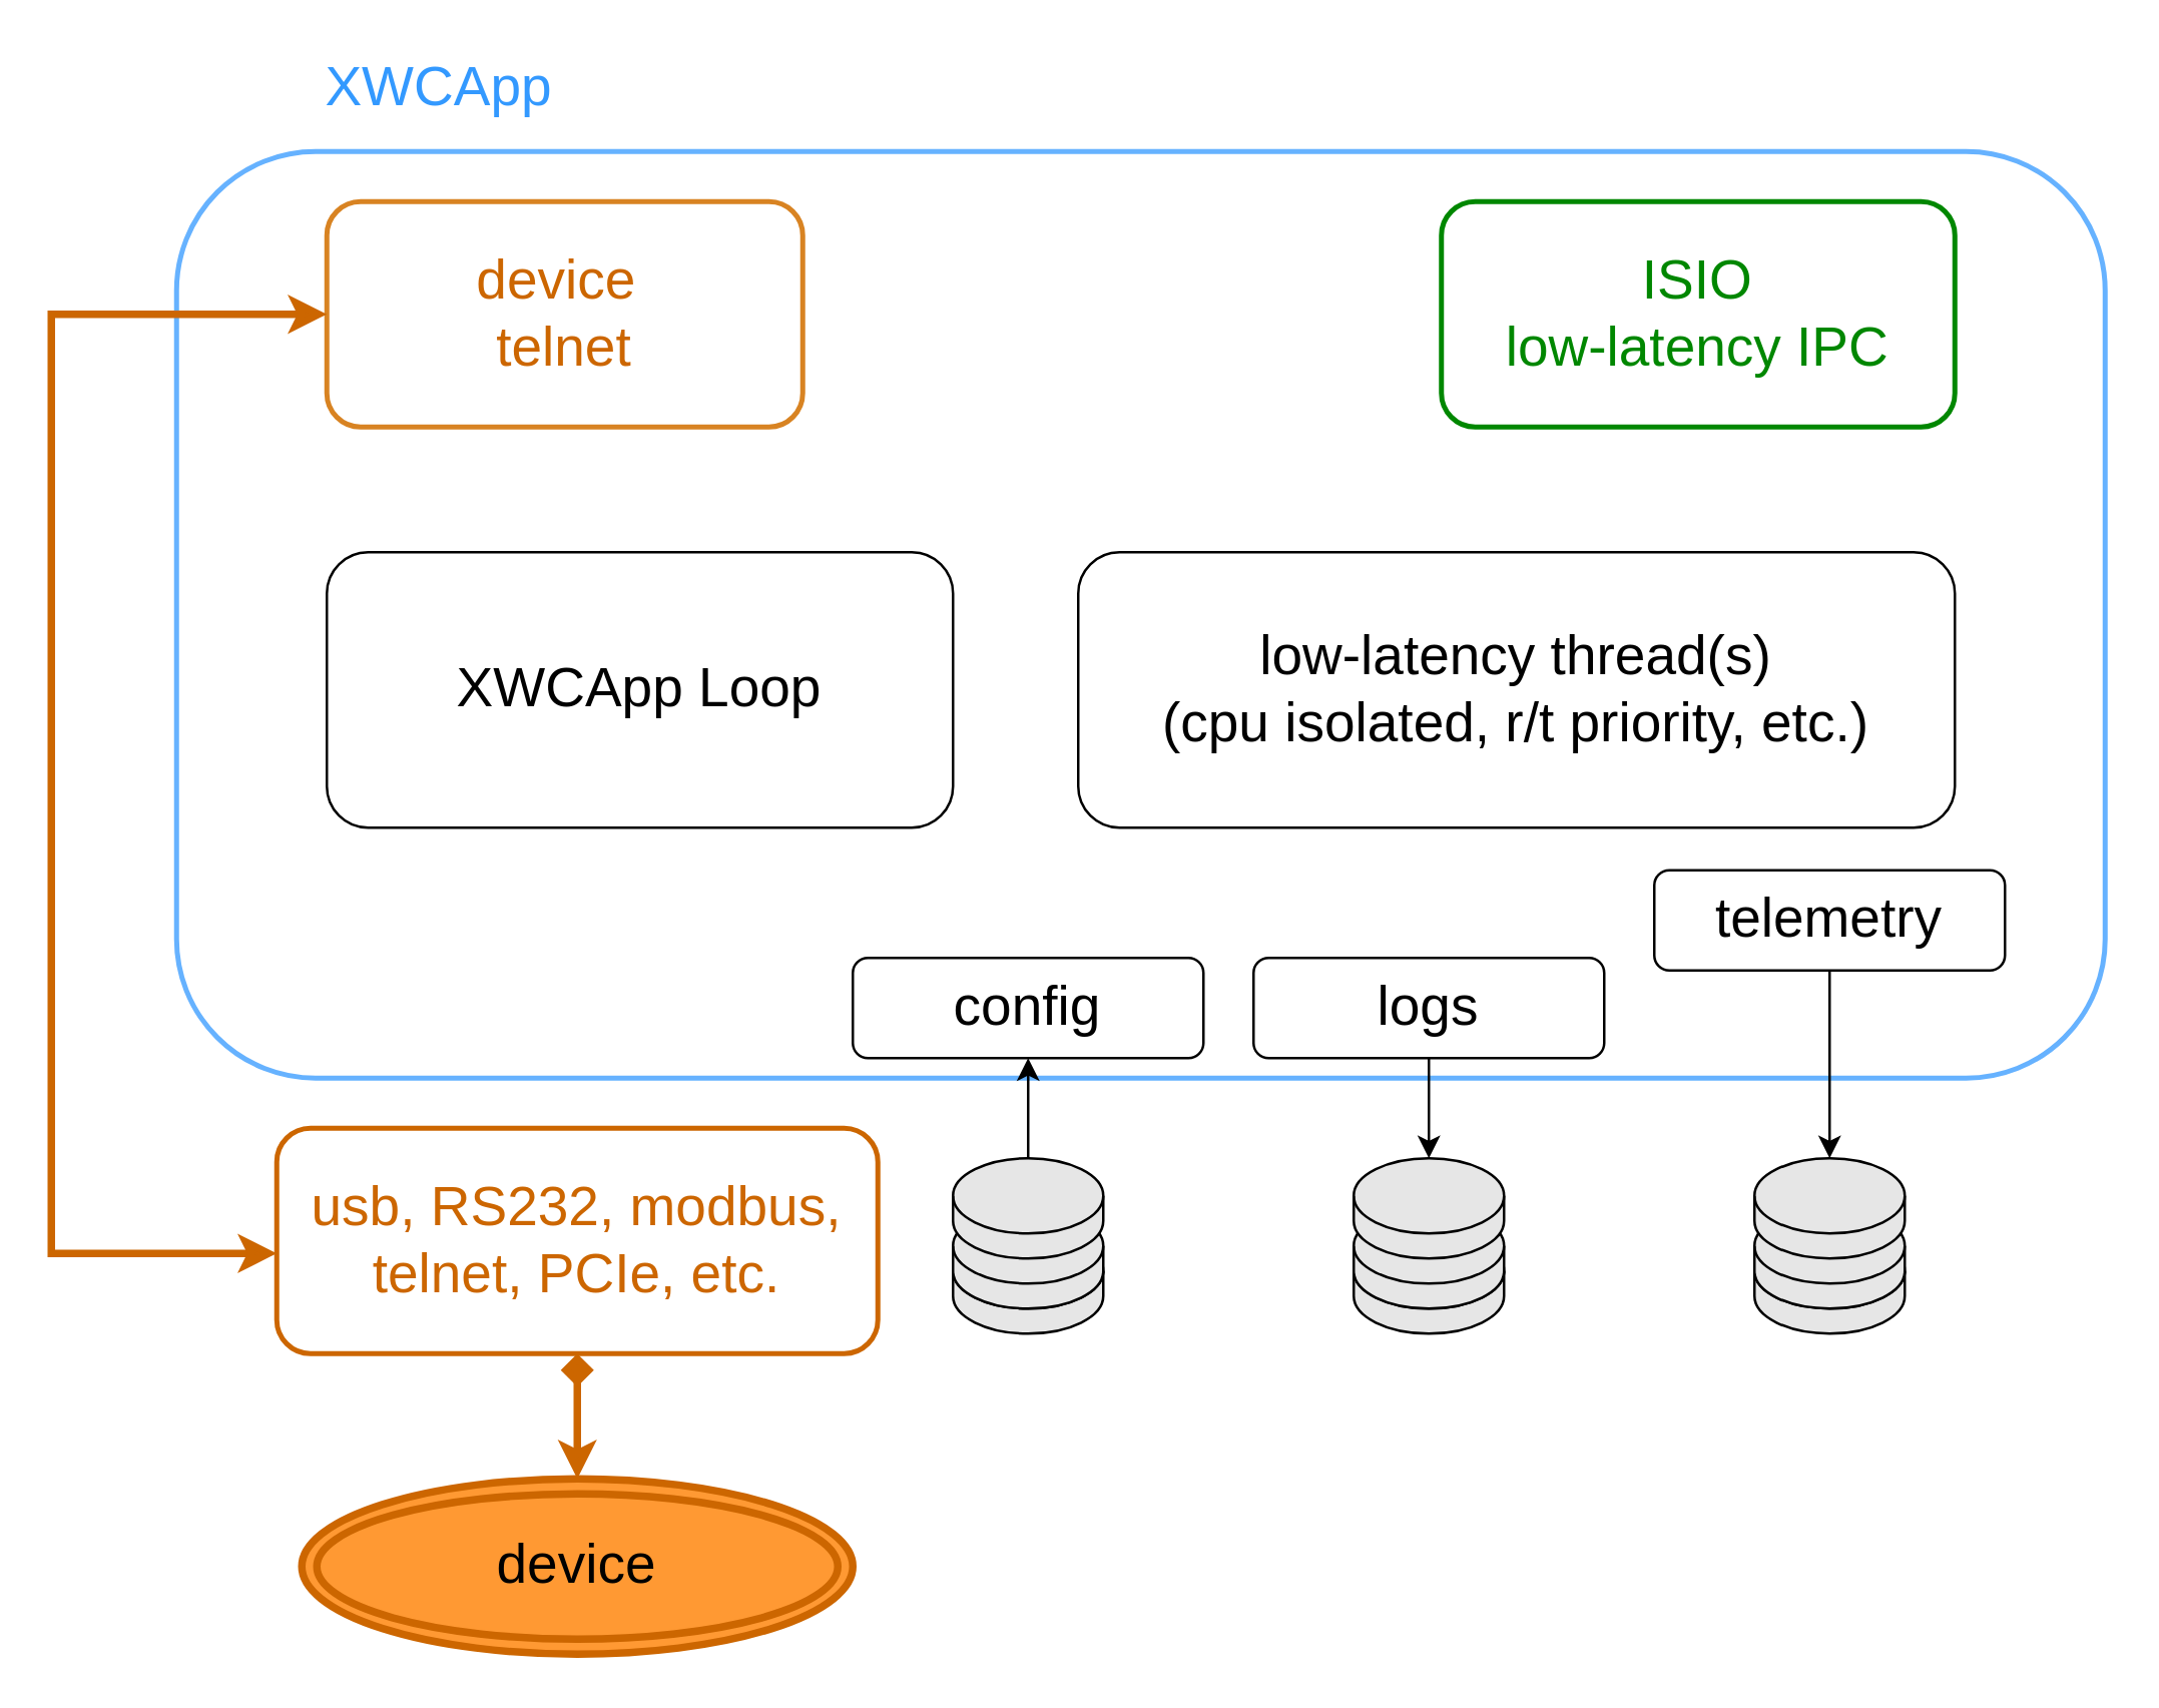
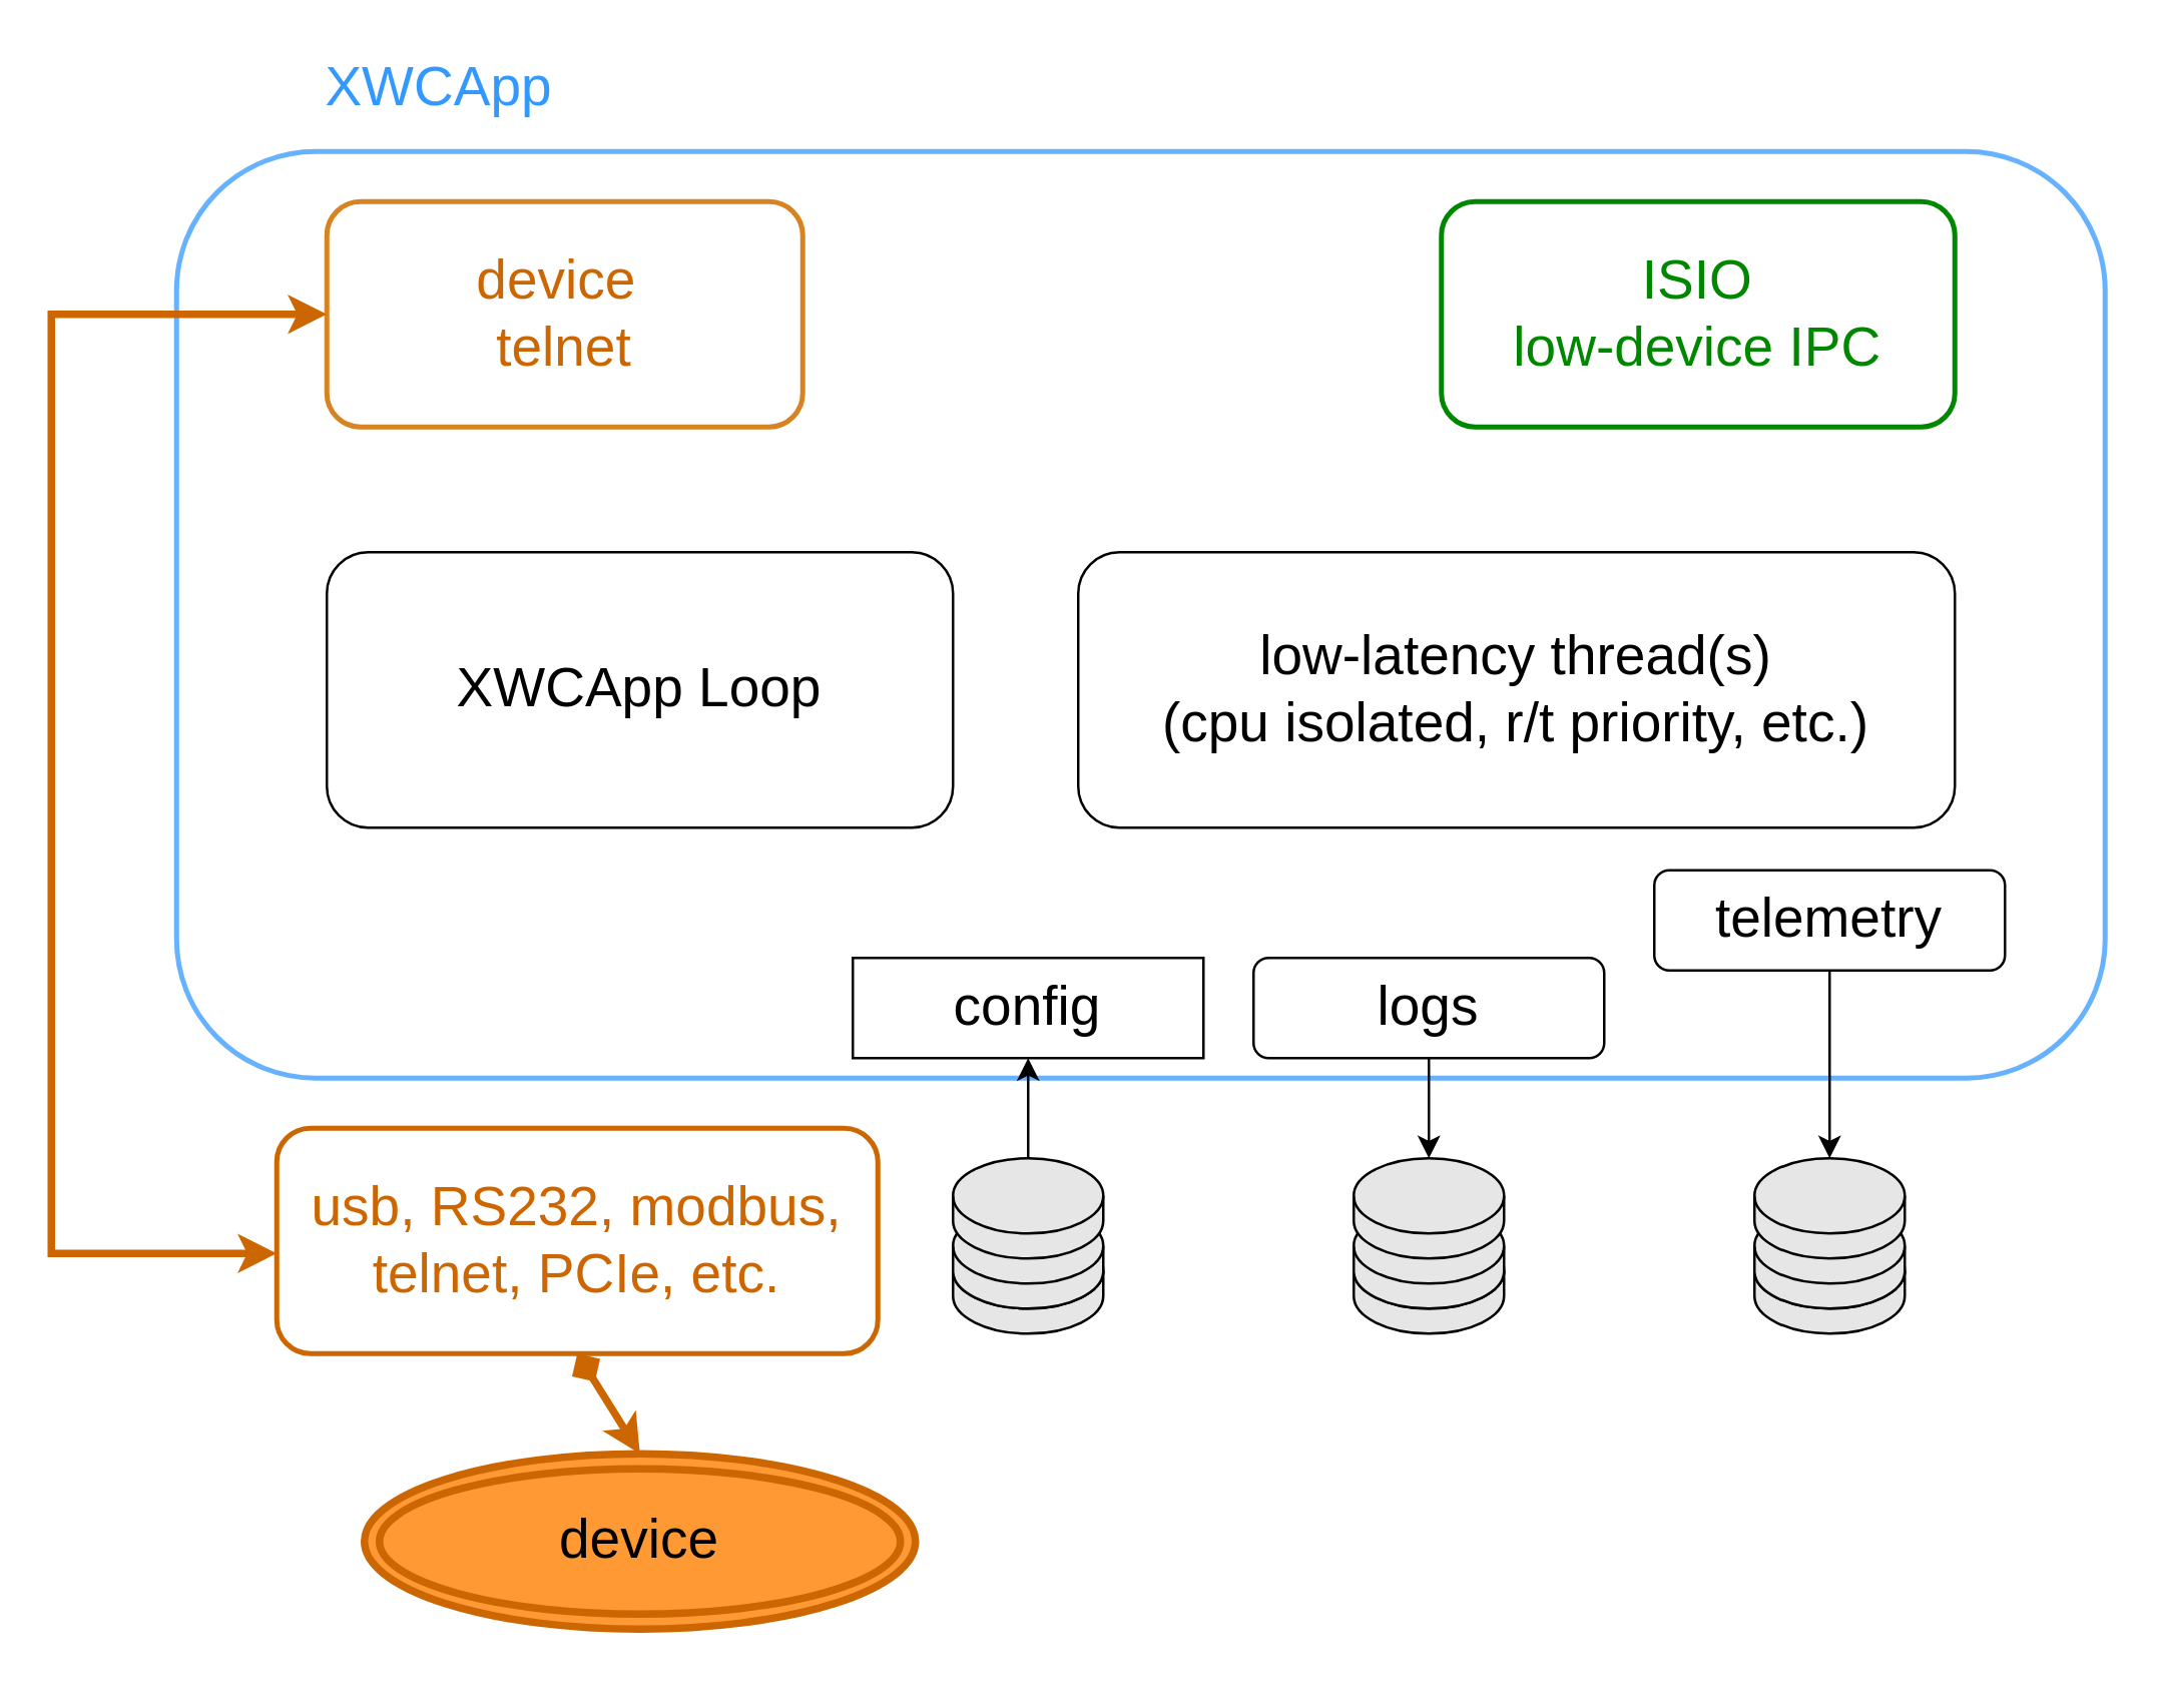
- <mxCell id="6" value="&lt;span style=&quot;font-size: 22px;&quot;&gt;&lt;font style=&quot;font-size: 22px;&quot;&gt;ISIO&lt;/font&gt;&lt;/span&gt;&lt;div style=&quot;font-size: 22px;&quot;&gt;&lt;span style=&quot;font-size: 22px;&quot;&gt;&lt;font style=&quot;font-size: 22px;&quot;&gt;low-latency IPC&lt;/font&gt;&lt;/span&gt;&lt;/div&gt;" style="rounded=1;whiteSpace=wrap;html=1;strokeColor=#008700;strokeWidth=2;container=0;fontSize=22;fillColor=none;fontColor=#008700;" parent="2" vertex="1"><mxGeometry x="555" y="60" width="205" height="90" as="geometry" /></mxCell>
+ <mxCell id="6" value="&lt;span style=&quot;font-size: 22px;&quot;&gt;&lt;font style=&quot;font-size: 22px;&quot;&gt;ISIO&lt;/font&gt;&lt;/span&gt;&lt;div style=&quot;font-size: 22px;&quot;&gt;&lt;span style=&quot;font-size: 22px;&quot;&gt;&lt;font style=&quot;font-size: 22px;&quot;&gt;low-device IPC&lt;/font&gt;&lt;/span&gt;&lt;/div&gt;" style="rounded=1;whiteSpace=wrap;html=1;strokeColor=#008700;strokeWidth=2;container=0;fontSize=22;fillColor=none;fontColor=#008700;" parent="2" vertex="1"><mxGeometry x="555" y="60" width="205" height="90" as="geometry" /></mxCell>
- <mxCell id="11" value="&lt;font style=&quot;font-size: 22px;&quot;&gt;config&lt;/font&gt;" style="rounded=1;whiteSpace=wrap;html=1;container=0;fontSize=22;fillColor=none;strokeColor=#000000;fontColor=#000000;" parent="2" vertex="1"><mxGeometry x="320" y="362" width="140" height="40" as="geometry" /></mxCell>
+ <mxCell id="11" value="&lt;font style=&quot;font-size: 22px;&quot;&gt;config&lt;/font&gt;" style="whiteSpace=wrap;html=1;container=0;fontSize=22;fillColor=none;strokeColor=#000000;fontColor=#000000;rounded=0;" parent="2" vertex="1"><mxGeometry x="320" y="362" width="140" height="40" as="geometry" /></mxCell>
- <mxCell id="26" value="device" style="ellipse;shape=doubleEllipse;whiteSpace=wrap;html=1;fillColor=#FF9933;fillStyle=solid;fontSize=22;fontColor=#000000;strokeWidth=3;strokeColor=#CC6600;" vertex="1" parent="2"><mxGeometry x="100" y="570" width="220" height="70" as="geometry" /></mxCell>
+ <mxCell id="26" value="device" style="ellipse;shape=doubleEllipse;whiteSpace=wrap;html=1;fillColor=#FF9933;fillStyle=solid;fontSize=22;fontColor=#000000;strokeWidth=3;strokeColor=#CC6600;" vertex="1" parent="2"><mxGeometry x="125" y="560" width="220" height="70" as="geometry" /></mxCell>
